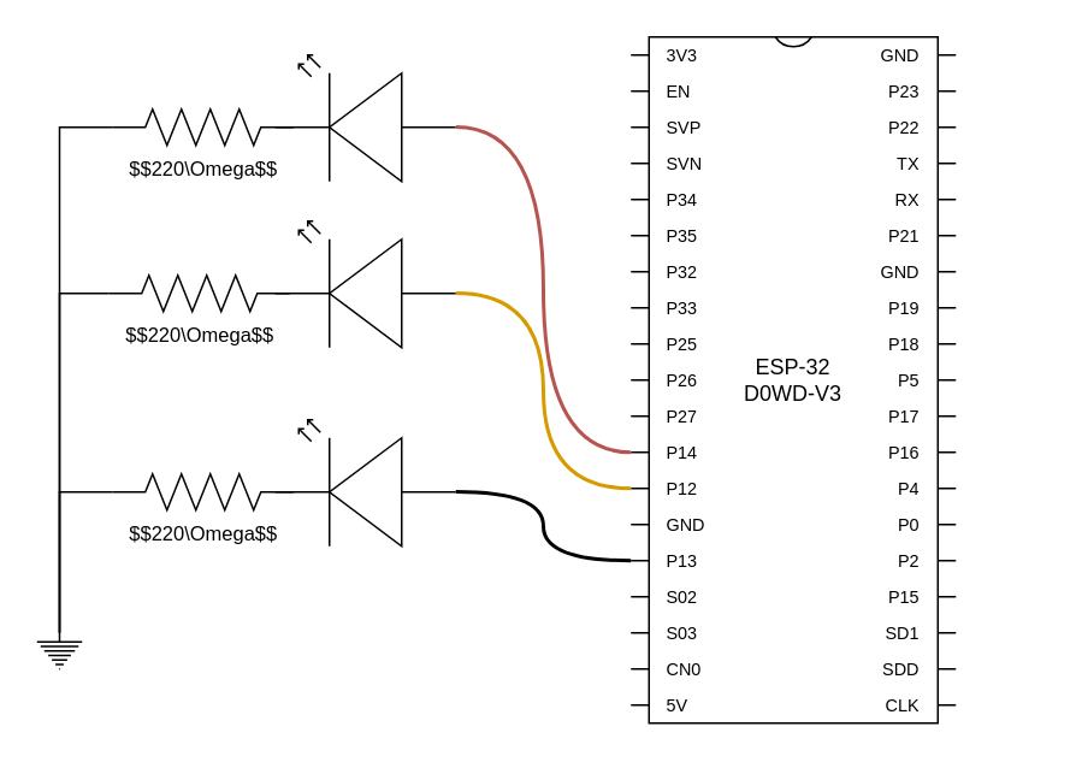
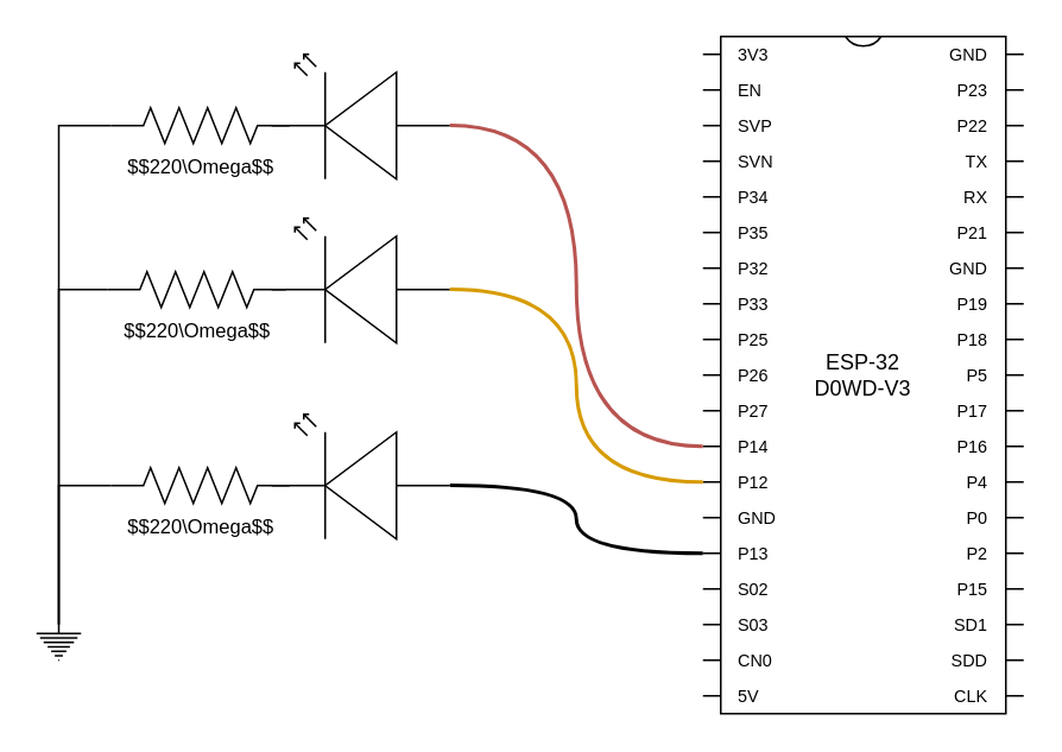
- <mxCell id="2" value="ESP-32&lt;div&gt;D0WD-V3&lt;/div&gt;" style="shadow=0;dashed=0;align=center;html=1;strokeWidth=1;shape=mxgraph.electrical.logic_gates.dual_inline_ic;labelNames=3V3,EN,SVP,SVN,P34,P35,P32,P33,P25,P26,P27,P14,P12,GND,P13,S02,S03,CN0,5V,CLK,SDD,SD1,P15,P2,P0,P4,P16,P17,P5,P18,P19,GND,P21,RX,TX,P22,P23,GND;whiteSpace=wrap;pinSpacing=20;labelCount=38;startPin=n;pinStyle=line;pinLabelType=cust;" parent="1" vertex="1"><mxGeometry x="349" y="20" width="180" height="380" as="geometry" /></mxCell>
+ <mxCell id="2" value="ESP-32&lt;div&gt;D0WD-V3&lt;/div&gt;" style="shadow=0;dashed=0;align=center;html=1;strokeWidth=1;shape=mxgraph.electrical.logic_gates.dual_inline_ic;labelNames=3V3,EN,SVP,SVN,P34,P35,P32,P33,P25,P26,P27,P14,P12,GND,P13,S02,S03,CN0,5V,CLK,SDD,SD1,P15,P2,P0,P4,P16,P17,P5,P18,P19,GND,P21,RX,TX,P22,P23,GND;whiteSpace=wrap;pinSpacing=20;labelCount=38;startPin=n;pinStyle=line;pinLabelType=cust;" parent="1" vertex="1"><mxGeometry x="394" y="20" width="180" height="380" as="geometry" /></mxCell>
